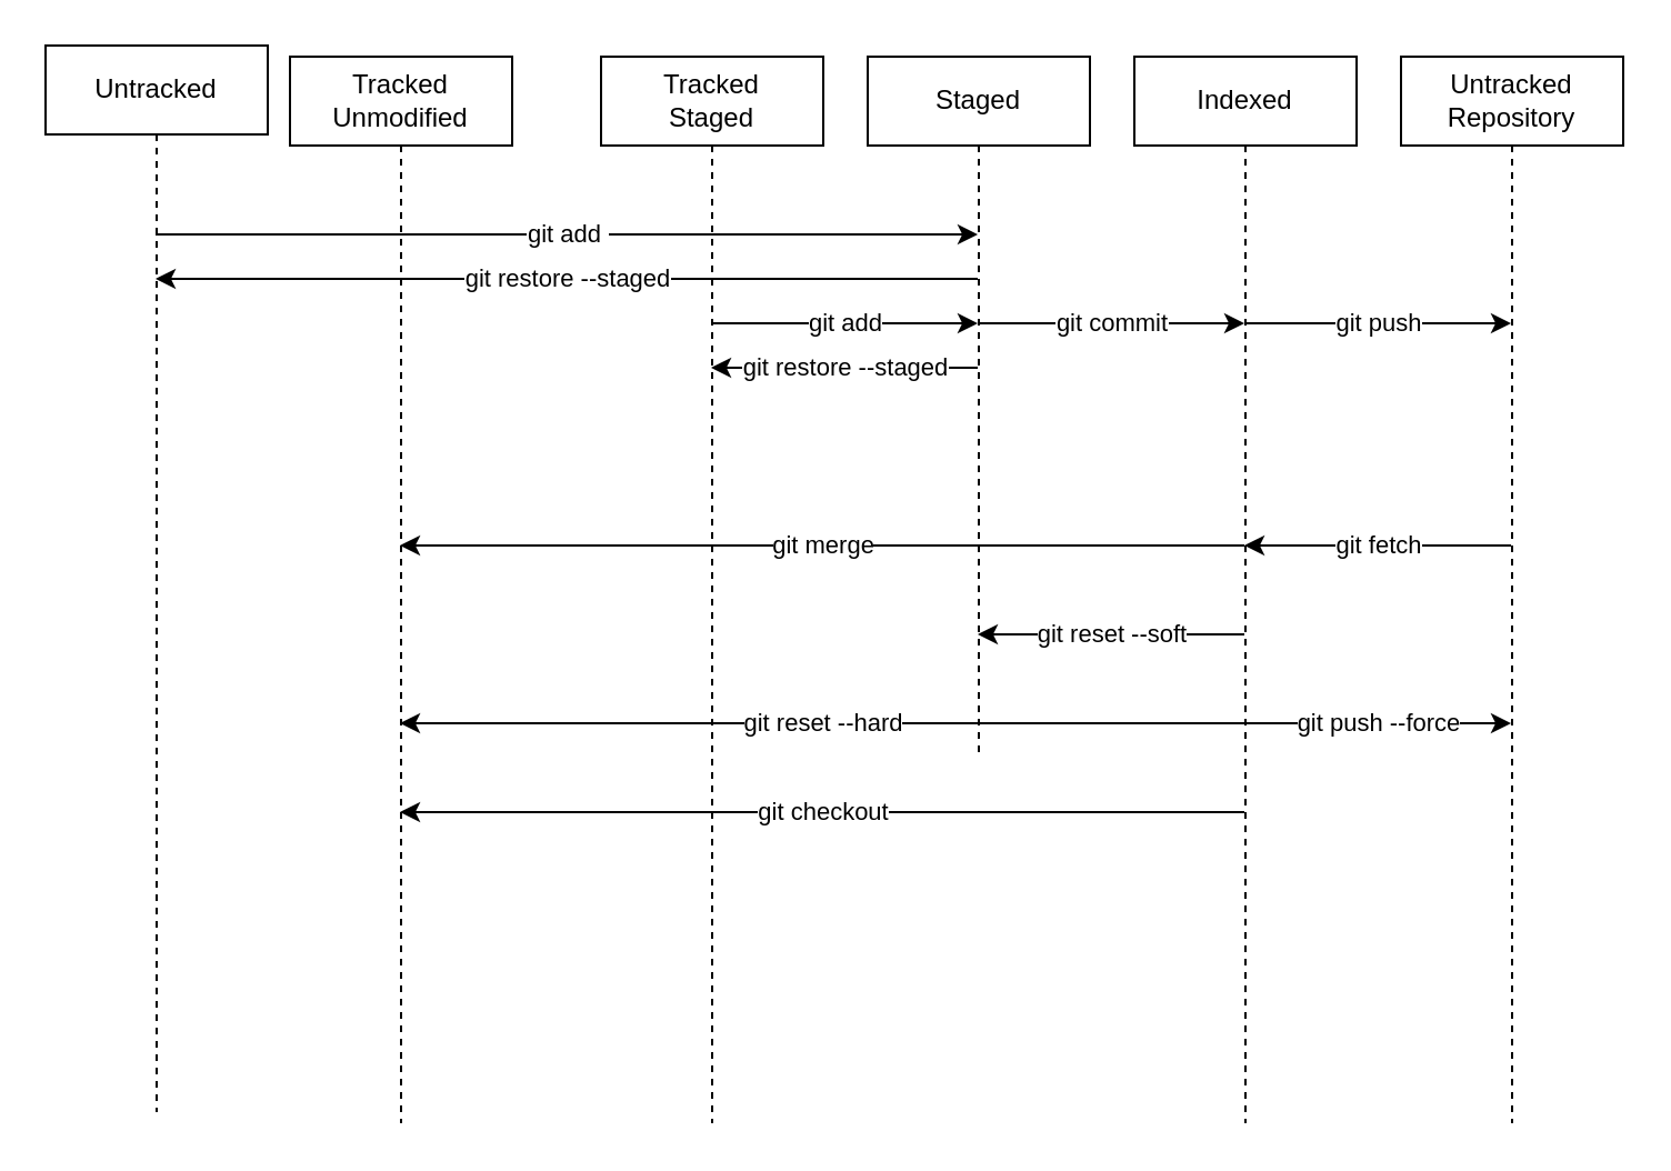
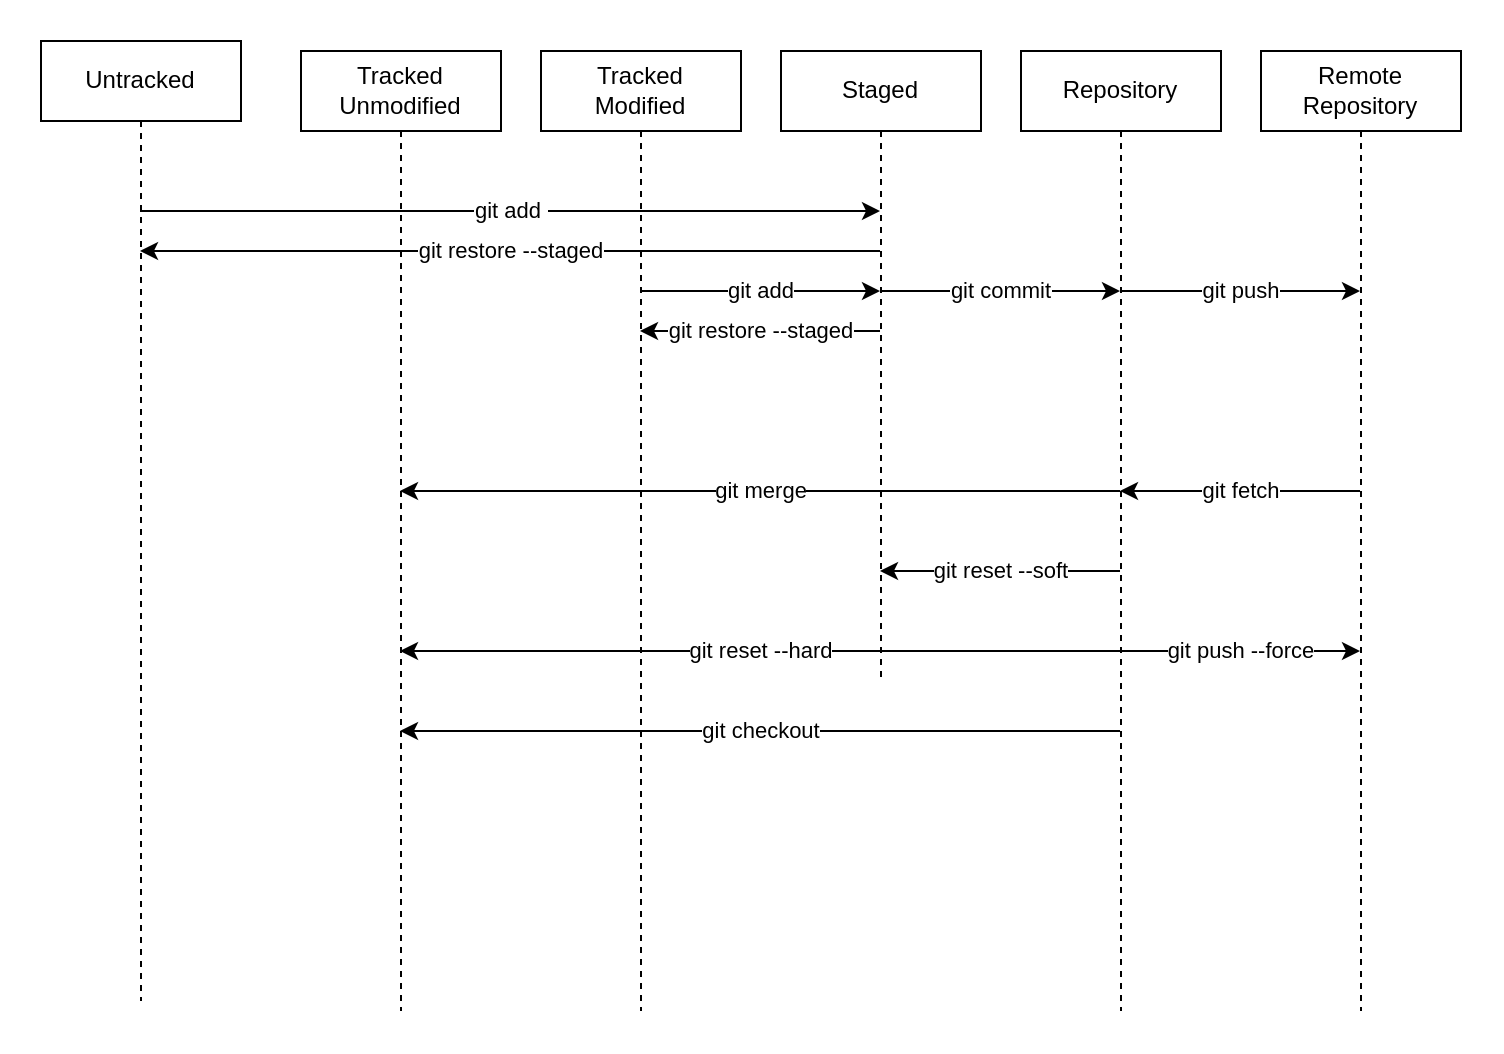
- <mxCell id="5" value="Tracked&lt;br&gt;Staged" style="shape=umlLifeline;perimeter=lifelinePerimeter;whiteSpace=wrap;html=1;container=1;collapsible=0;recursiveResize=0;outlineConnect=0;" parent="1" vertex="1"><mxGeometry x="270" y="25" width="100" height="480" as="geometry" /></mxCell>
+ <mxCell id="5" value="Tracked&lt;br&gt;Modified" style="shape=umlLifeline;perimeter=lifelinePerimeter;whiteSpace=wrap;html=1;container=1;collapsible=0;recursiveResize=0;outlineConnect=0;" parent="1" vertex="1"><mxGeometry x="270" y="25" width="100" height="480" as="geometry" /></mxCell>
- <mxCell id="7" value="Indexed" style="shape=umlLifeline;perimeter=lifelinePerimeter;whiteSpace=wrap;html=1;container=1;collapsible=0;recursiveResize=0;outlineConnect=0;" parent="1" vertex="1"><mxGeometry x="510" y="25" width="100" height="480" as="geometry" /></mxCell>
+ <mxCell id="7" value="Repository" style="shape=umlLifeline;perimeter=lifelinePerimeter;whiteSpace=wrap;html=1;container=1;collapsible=0;recursiveResize=0;outlineConnect=0;" parent="1" vertex="1"><mxGeometry x="510" y="25" width="100" height="480" as="geometry" /></mxCell>
- <mxCell id="8" value="Untracked Repository" style="shape=umlLifeline;perimeter=lifelinePerimeter;whiteSpace=wrap;html=1;container=1;collapsible=0;recursiveResize=0;outlineConnect=0;" parent="1" vertex="1"><mxGeometry x="630" y="25" width="100" height="480" as="geometry" /></mxCell>
+ <mxCell id="8" value="Remote Repository" style="shape=umlLifeline;perimeter=lifelinePerimeter;whiteSpace=wrap;html=1;container=1;collapsible=0;recursiveResize=0;outlineConnect=0;" parent="1" vertex="1"><mxGeometry x="630" y="25" width="100" height="480" as="geometry" /></mxCell>
- <mxCell id="4" value="Tracked&lt;br&gt;Unmodified" style="shape=umlLifeline;perimeter=lifelinePerimeter;whiteSpace=wrap;html=1;container=1;collapsible=0;recursiveResize=0;outlineConnect=0;" parent="1" vertex="1"><mxGeometry x="130" y="25" width="100" height="480" as="geometry" /></mxCell>
+ <mxCell id="4" value="Tracked&lt;br&gt;Unmodified" style="shape=umlLifeline;perimeter=lifelinePerimeter;whiteSpace=wrap;html=1;container=1;collapsible=0;recursiveResize=0;outlineConnect=0;" parent="1" vertex="1"><mxGeometry x="150" y="25" width="100" height="480" as="geometry" /></mxCell>
